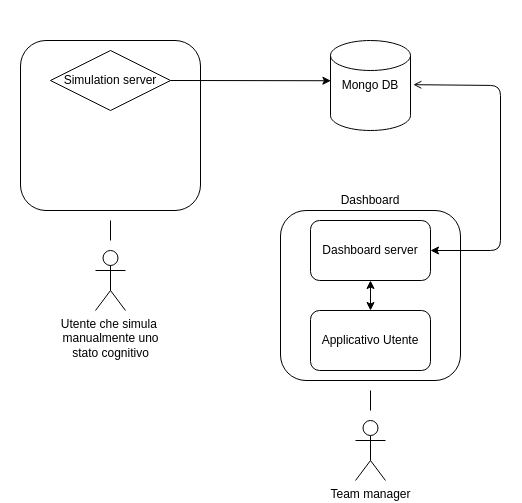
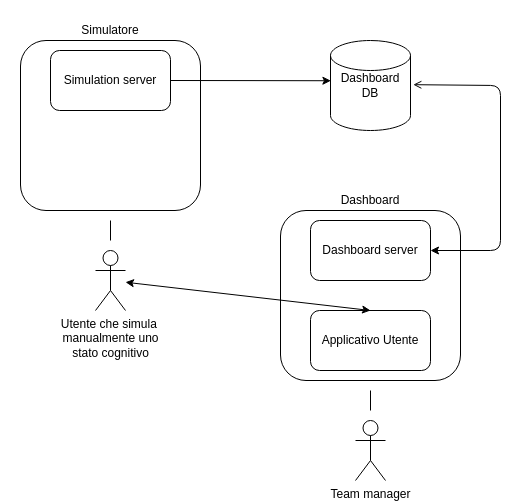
+ <mxCell id="13" value="Simulatore" style="text;html=1;strokeColor=none;fillColor=none;align=center;verticalAlign=middle;whiteSpace=wrap;rounded=0;" vertex="1" parent="1"><mxGeometry x="50" y="20" width="120" height="20" as="geometry" /></mxCell>
- <mxCell id="12" value="Simulation server" style="rhombus;whiteSpace=wrap;html=1;" vertex="1" parent="1"><mxGeometry x="50" y="50" width="120" height="60" as="geometry" /></mxCell>
+ <mxCell id="12" value="Simulation server" style="rounded=1;whiteSpace=wrap;html=1;" vertex="1" parent="1"><mxGeometry x="50" y="50" width="120" height="60" as="geometry" /></mxCell>
- <mxCell id="8" value="Mongo DB" style="shape=cylinder2;whiteSpace=wrap;html=1;boundedLbl=1;backgroundOutline=1;size=15;" vertex="1" parent="1"><mxGeometry x="330" y="40" width="80" height="90" as="geometry" /></mxCell>
+ <mxCell id="8" value="Dashboard DB" style="shape=cylinder2;whiteSpace=wrap;html=1;boundedLbl=1;backgroundOutline=1;size=15;" vertex="1" parent="1"><mxGeometry x="330" y="40" width="80" height="90" as="geometry" /></mxCell>
- <mxCell id="6" value="" style="endArrow=classic;startArrow=classic;html=1;exitX=0.5;exitY=0;exitDx=0;exitDy=0;entryX=0.5;entryY=1;entryDx=0;entryDy=0;" edge="1" parent="1" source="3" target="4"><mxGeometry width="50" height="50" relative="1" as="geometry"><mxPoint x="140" y="240" as="sourcePoint" /><mxPoint x="381" y="280" as="targetPoint" /></mxGeometry></mxCell>
+ <mxCell id="6" value="" style="endArrow=classic;startArrow=classic;html=1;exitX=0.5;exitY=0;exitDx=0;exitDy=0;" edge="1" parent="1" source="3" target="14"><mxGeometry width="50" height="50" relative="1" as="geometry"><mxPoint x="140" y="240" as="sourcePoint" /><mxPoint x="381" y="280" as="targetPoint" /></mxGeometry></mxCell>
